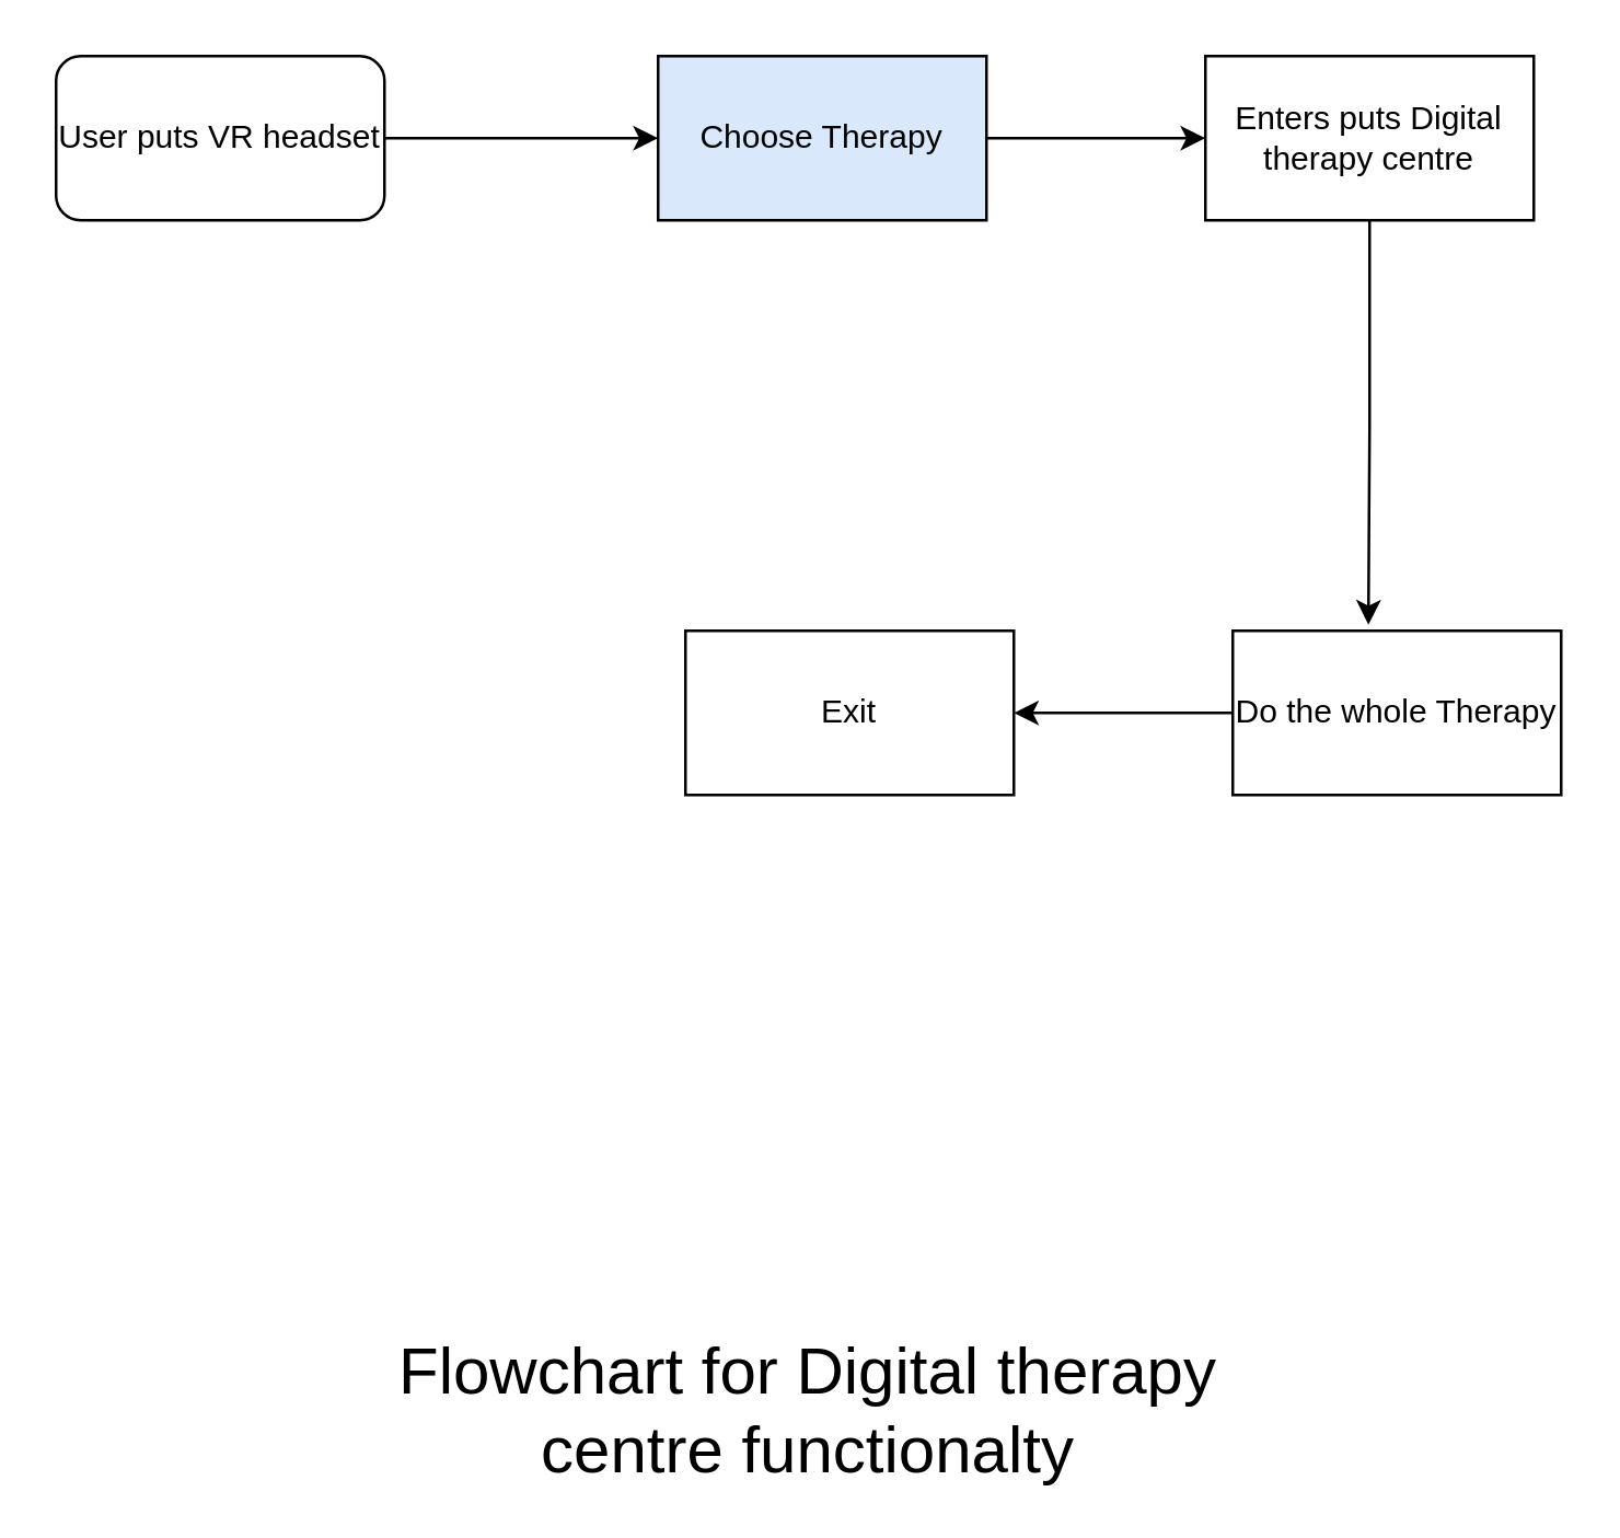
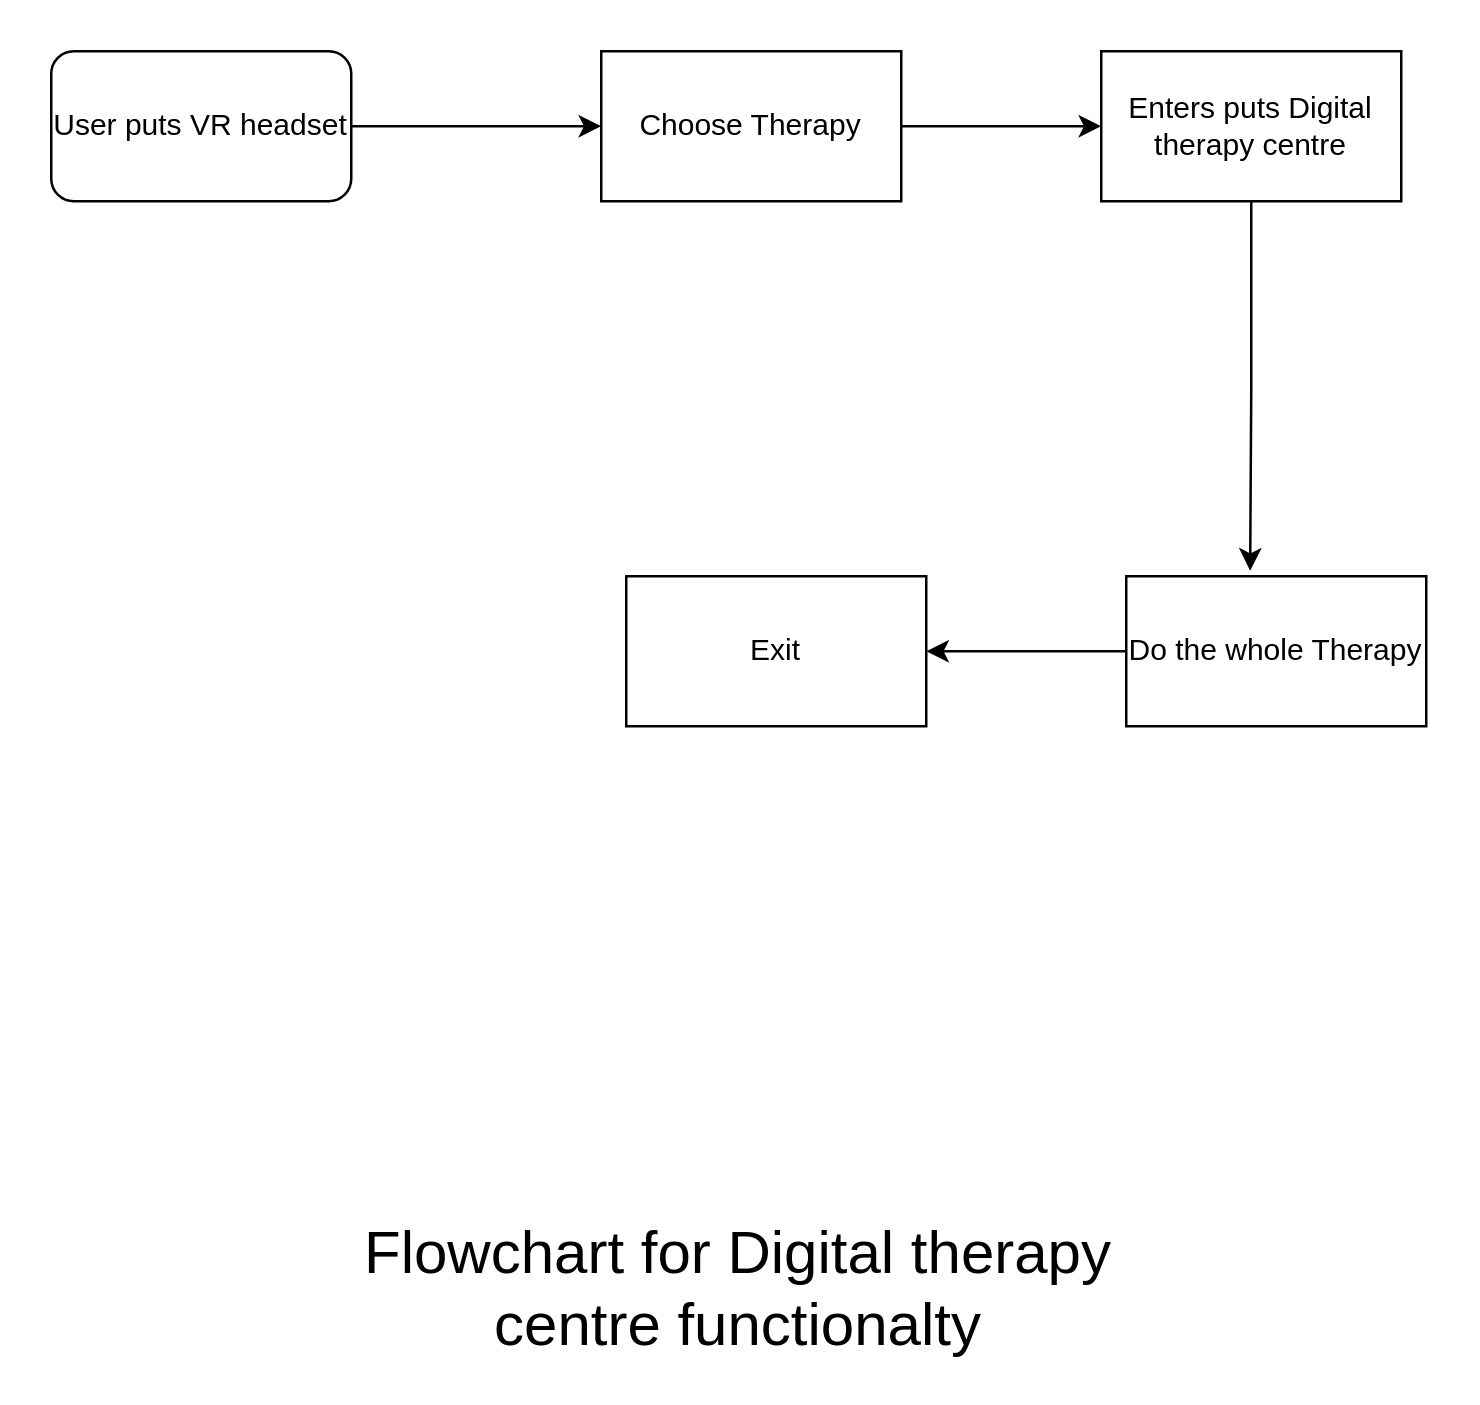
- <mxCell id="5" value="Choose Therapy" style="rounded=0;whiteSpace=wrap;html=1;fillColor=#dae8fc;" vertex="1" parent="1"><mxGeometry x="240" y="20" width="120" height="60" as="geometry" /></mxCell>
+ <mxCell id="5" value="Choose Therapy" style="rounded=0;whiteSpace=wrap;html=1;" vertex="1" parent="1"><mxGeometry x="240" y="20" width="120" height="60" as="geometry" /></mxCell>
